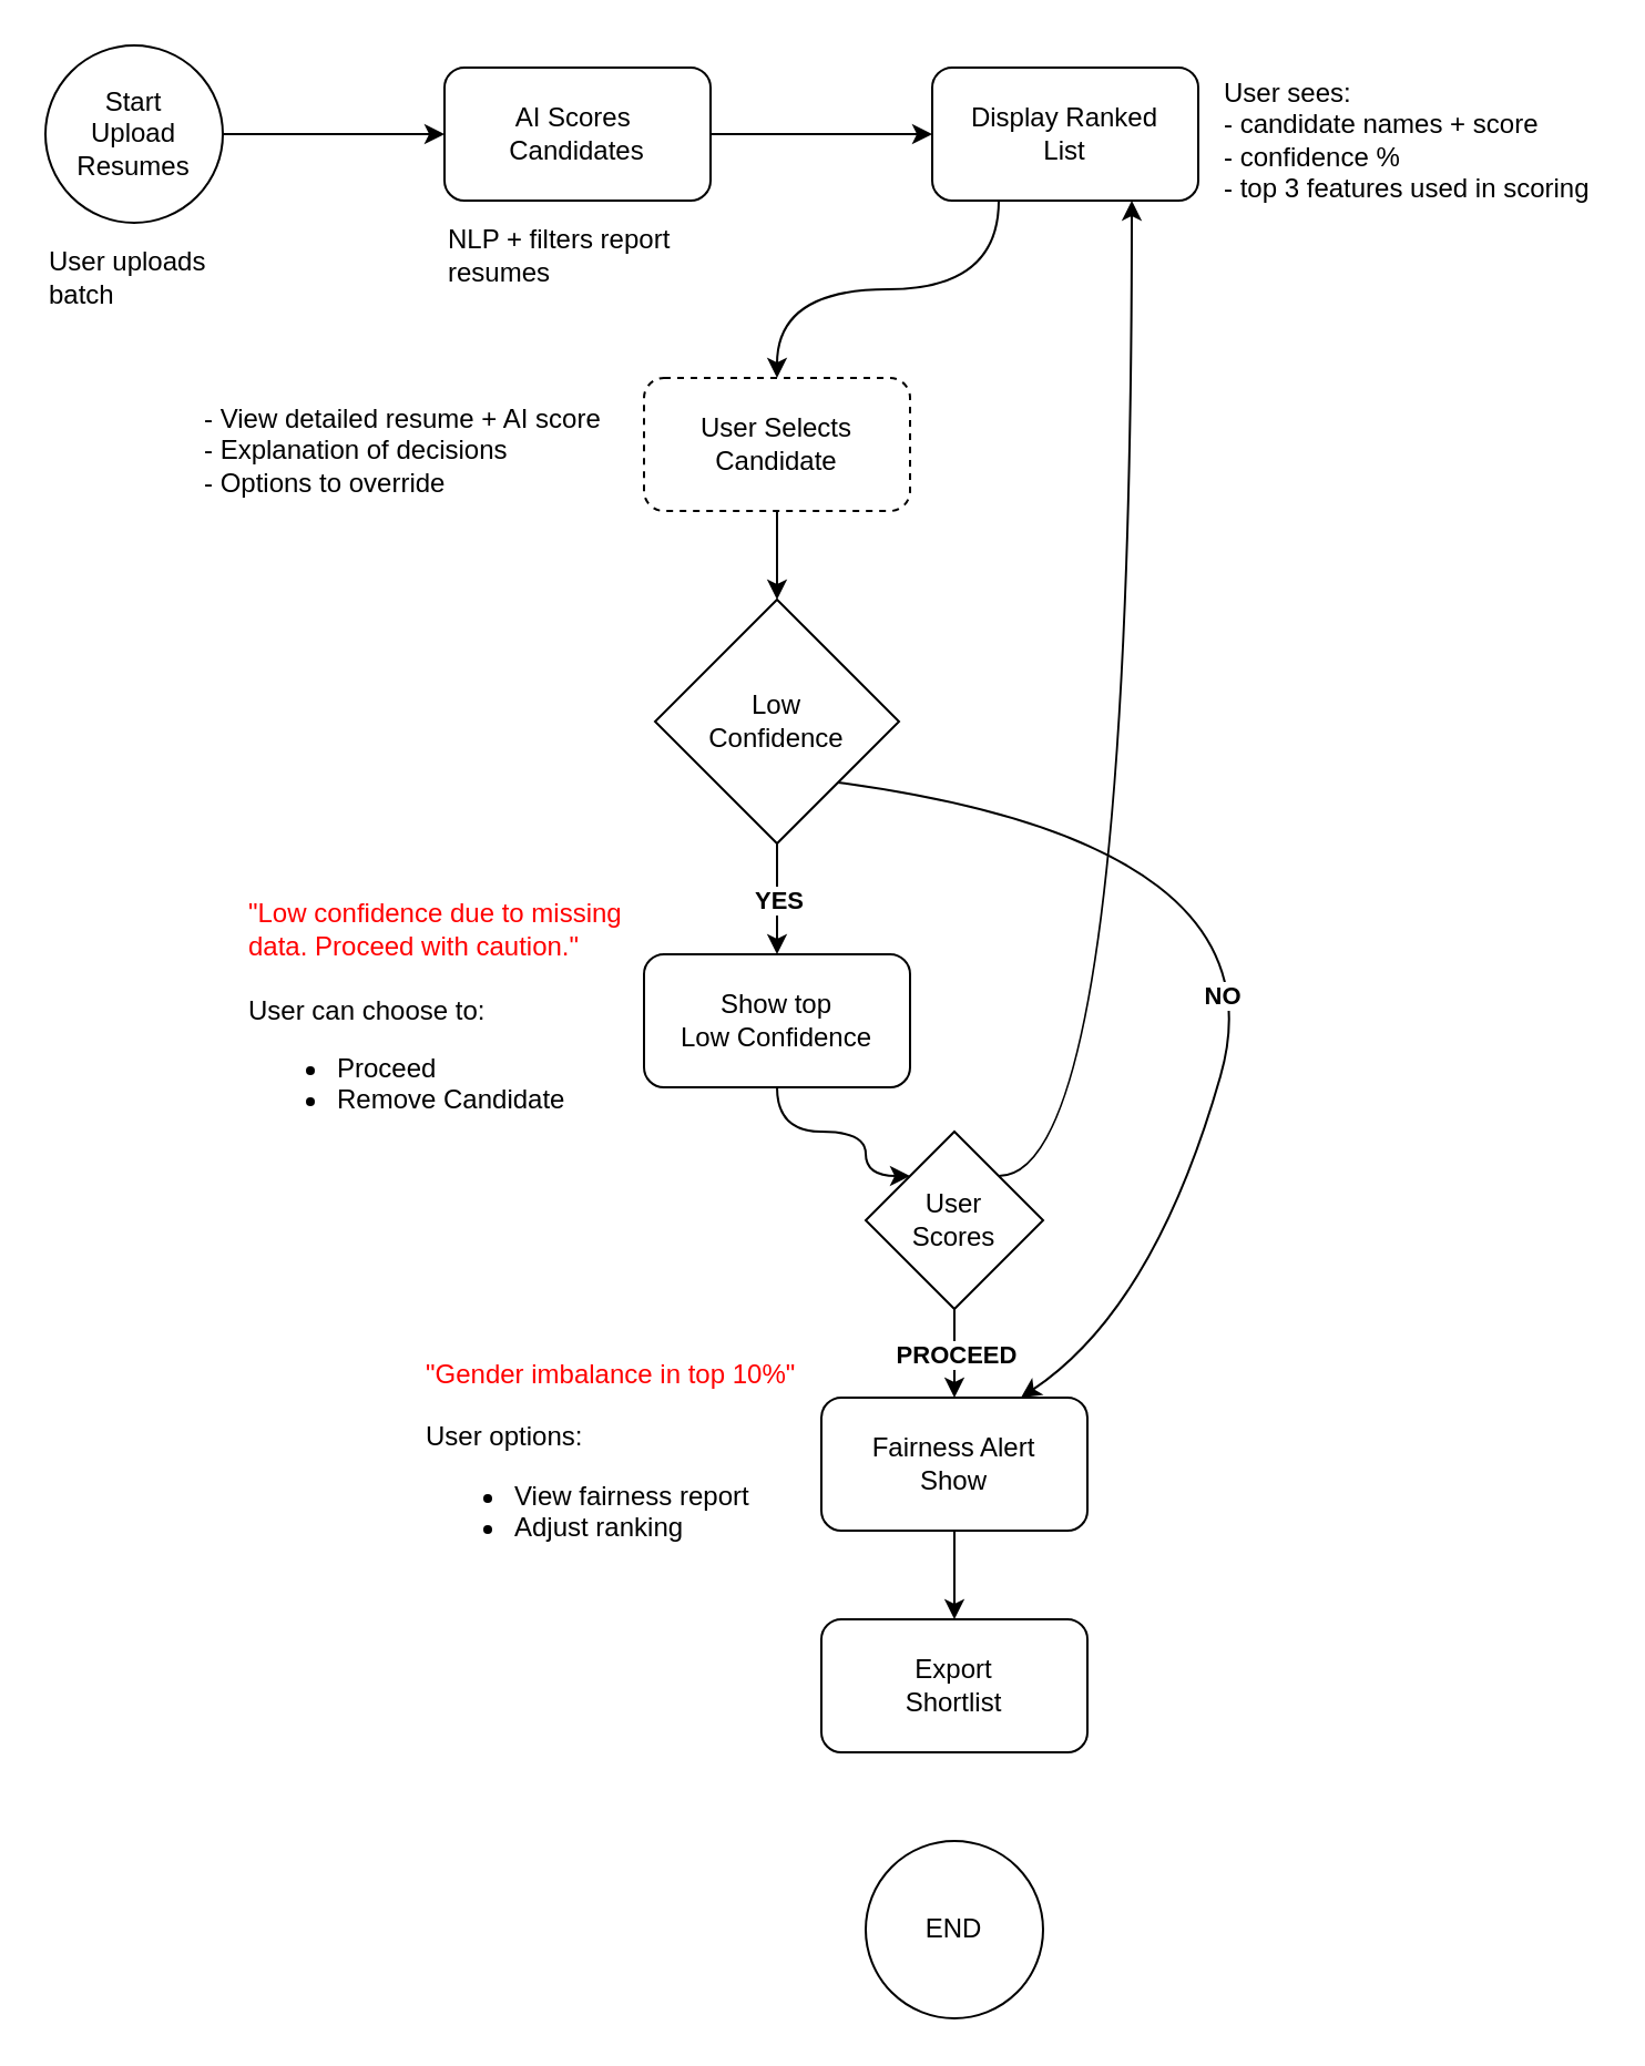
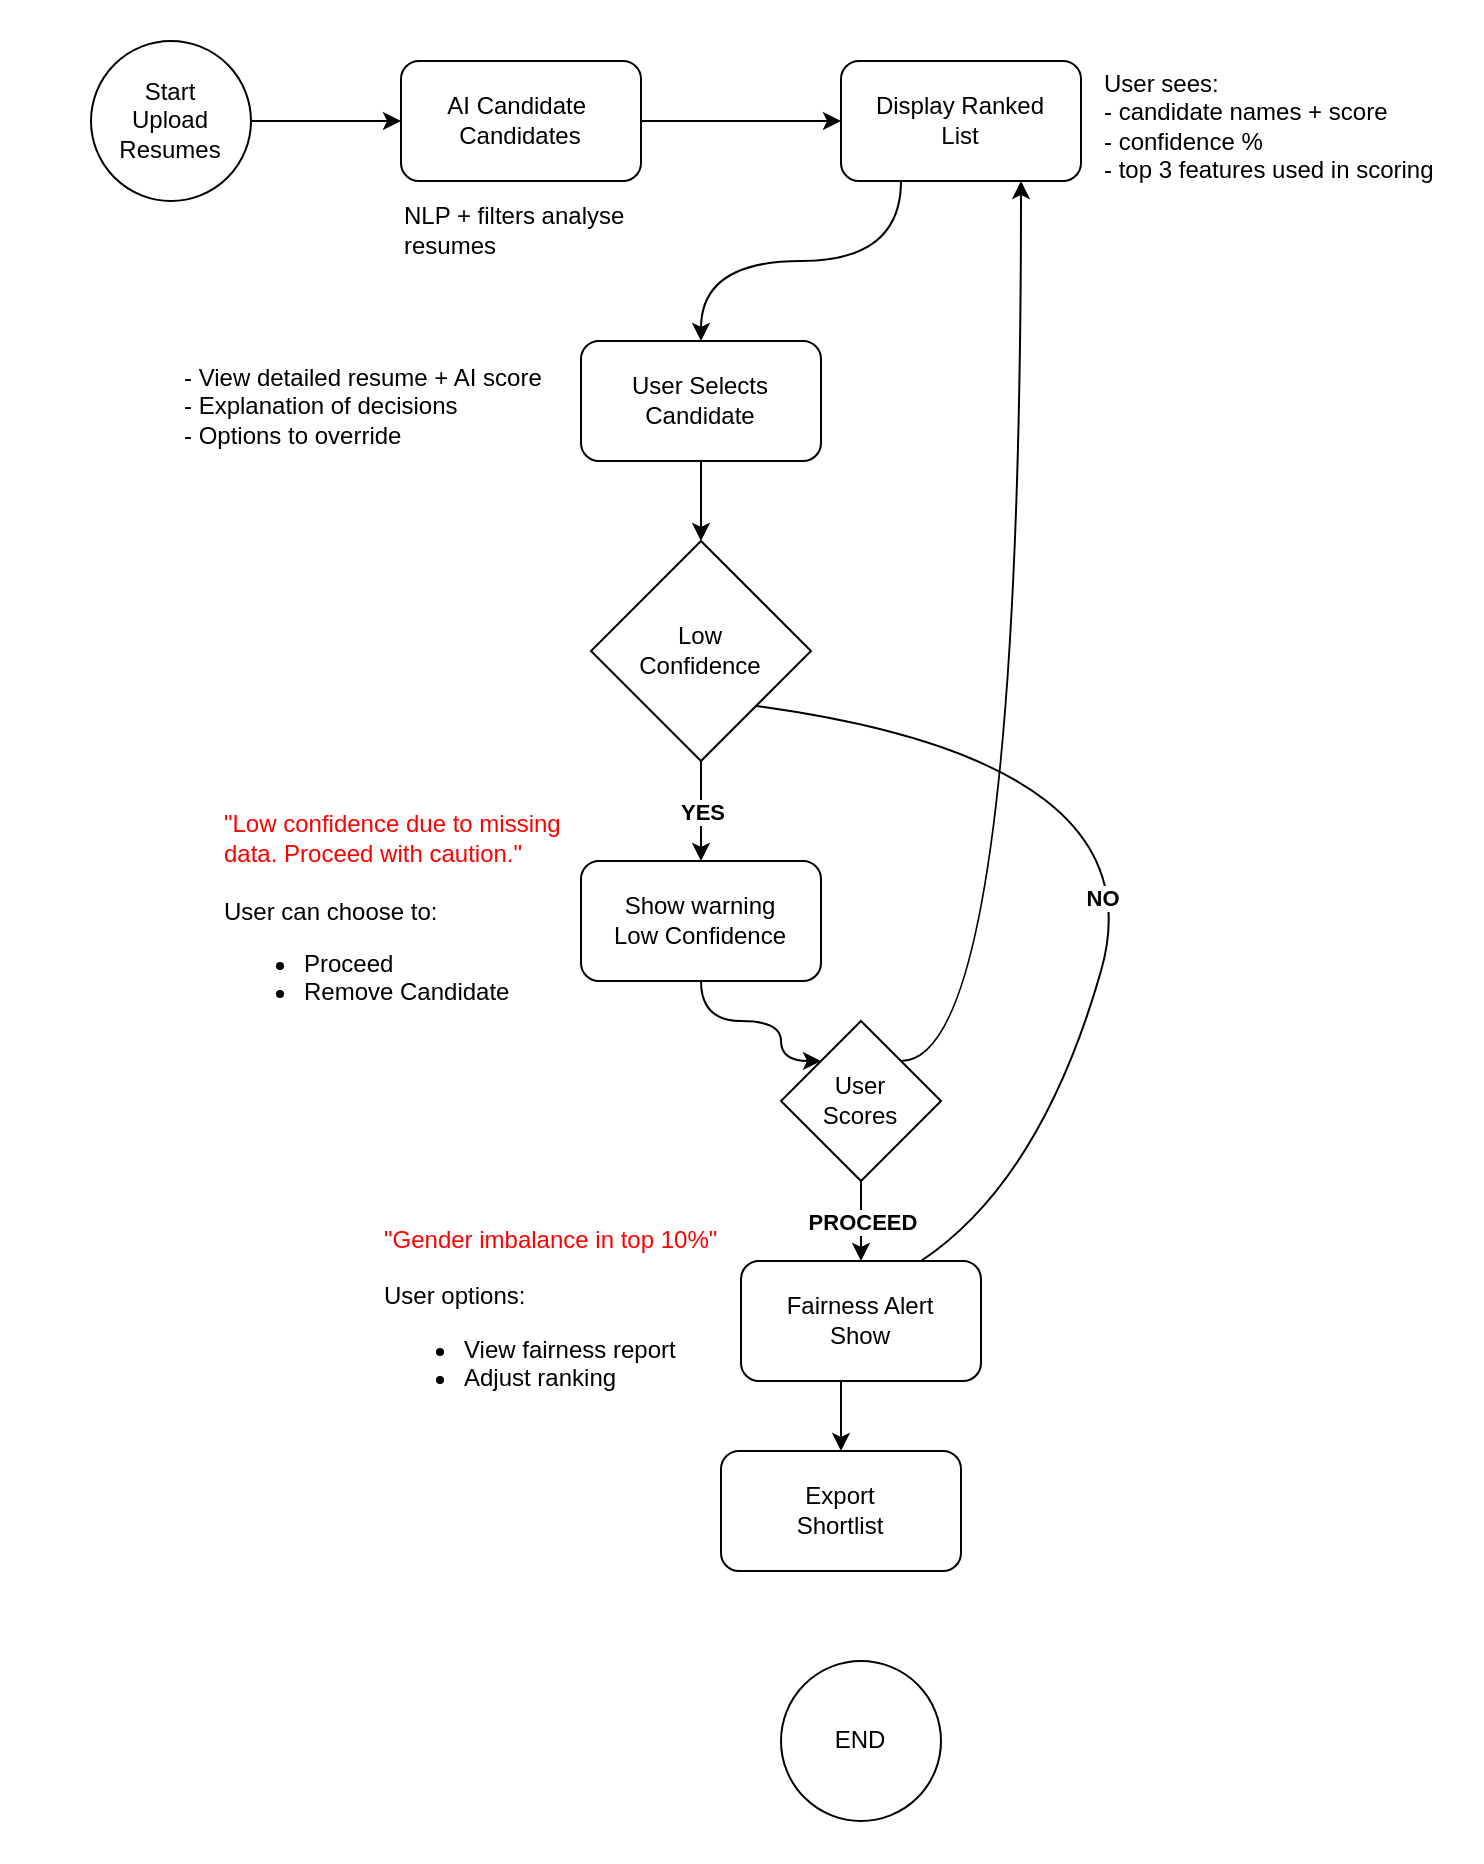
- <mxCell id="3" value="Start&lt;div&gt;Upload&lt;/div&gt;&lt;div&gt;Resumes&lt;/div&gt;" style="ellipse;whiteSpace=wrap;html=1;aspect=fixed;" vertex="1" parent="1"><mxGeometry width="80" height="80" as="geometry" x="20" y="20" /></mxCell>
+ <mxCell id="3" value="Start&lt;div&gt;Upload&lt;/div&gt;&lt;div&gt;Resumes&lt;/div&gt;" style="ellipse;whiteSpace=wrap;html=1;aspect=fixed;" vertex="1" parent="1"><mxGeometry x="45" y="20" width="80" height="80" as="geometry" /></mxCell>
- <mxCell id="5" value="AI Scores&amp;nbsp;&lt;div&gt;Candidates&lt;/div&gt;" style="rounded=1;whiteSpace=wrap;html=1;" vertex="1" parent="1"><mxGeometry x="200" y="30" width="120" height="60" as="geometry" /></mxCell>
+ <mxCell id="5" value="AI Candidate&amp;nbsp;&lt;div&gt;Candidates&lt;/div&gt;" style="rounded=1;whiteSpace=wrap;html=1;" vertex="1" parent="1"><mxGeometry x="200" y="30" width="120" height="60" as="geometry" /></mxCell>
- <mxCell id="11" value="NLP + filters report resumes" style="text;html=1;align=left;verticalAlign=middle;whiteSpace=wrap;rounded=0;" vertex="1" parent="1"><mxGeometry x="200" y="100" width="120" height="30" as="geometry" /></mxCell>
+ <mxCell id="11" value="NLP + filters analyse resumes" style="text;html=1;align=left;verticalAlign=middle;whiteSpace=wrap;rounded=0;" vertex="1" parent="1"><mxGeometry x="200" y="100" width="120" height="30" as="geometry" /></mxCell>
- <mxCell id="10" value="User uploads&lt;div&gt;batch&lt;/div&gt;" style="text;html=1;align=left;verticalAlign=middle;whiteSpace=wrap;rounded=0;" vertex="1" parent="1"><mxGeometry y="110" width="80" height="30" as="geometry" x="20" /></mxCell>
- <mxCell id="9" value="User Selects&lt;div&gt;Candidate&lt;/div&gt;" style="rounded=1;whiteSpace=wrap;html=1;dashed=1;" vertex="1" parent="1"><mxGeometry x="290" y="170" width="120" height="60" as="geometry" /></mxCell>
+ <mxCell id="9" value="User Selects&lt;div&gt;Candidate&lt;/div&gt;" style="rounded=1;whiteSpace=wrap;html=1;" vertex="1" parent="1"><mxGeometry x="290" y="170" width="120" height="60" as="geometry" /></mxCell>
- <mxCell id="16" value="Show top&lt;div&gt;Low Confidence&lt;/div&gt;" style="rounded=1;whiteSpace=wrap;html=1;" vertex="1" parent="1"><mxGeometry x="290" y="430" width="120" height="60" as="geometry" /></mxCell>
+ <mxCell id="16" value="Show warning&lt;div&gt;Low Confidence&lt;/div&gt;" style="rounded=1;whiteSpace=wrap;html=1;" vertex="1" parent="1"><mxGeometry x="290" y="430" width="120" height="60" as="geometry" /></mxCell>
- <mxCell id="26" value="" style="endArrow=classic;html=1;rounded=0;exitX=1;exitY=1;exitDx=0;exitDy=0;entryX=0.75;entryY=0;entryDx=0;entryDy=0;curved=1;" edge="1" parent="1" source="14" target="23"><mxGeometry relative="1" as="geometry"><mxPoint x="457.5" y="327" as="sourcePoint" /><mxPoint x="540" y="604.5" as="targetPoint" /><Array as="points"><mxPoint x="580" y="380" /><mxPoint x="520" y="590" /></Array></mxGeometry></mxCell>
+ <mxCell id="26" value="" style="endArrow=none;html=1;rounded=0;exitX=1;exitY=1;exitDx=0;exitDy=0;entryX=0.75;entryY=0;entryDx=0;entryDy=0;curved=1;" edge="1" parent="1" source="14" target="23"><mxGeometry relative="1" as="geometry"><mxPoint x="457.5" y="327" as="sourcePoint" /><mxPoint x="540" y="604.5" as="targetPoint" /><Array as="points"><mxPoint x="580" y="380" /><mxPoint x="520" y="590" /></Array></mxGeometry></mxCell>
- <mxCell id="29" value="Export&lt;div&gt;Shortlist&lt;/div&gt;" style="rounded=1;whiteSpace=wrap;html=1;" vertex="1" parent="1"><mxGeometry x="370" y="730" width="120" height="60" as="geometry" /></mxCell>
+ <mxCell id="29" value="Export&lt;div&gt;Shortlist&lt;/div&gt;" style="rounded=1;whiteSpace=wrap;html=1;" vertex="1" parent="1"><mxGeometry x="360" y="725" width="120" height="60" as="geometry" /></mxCell>
